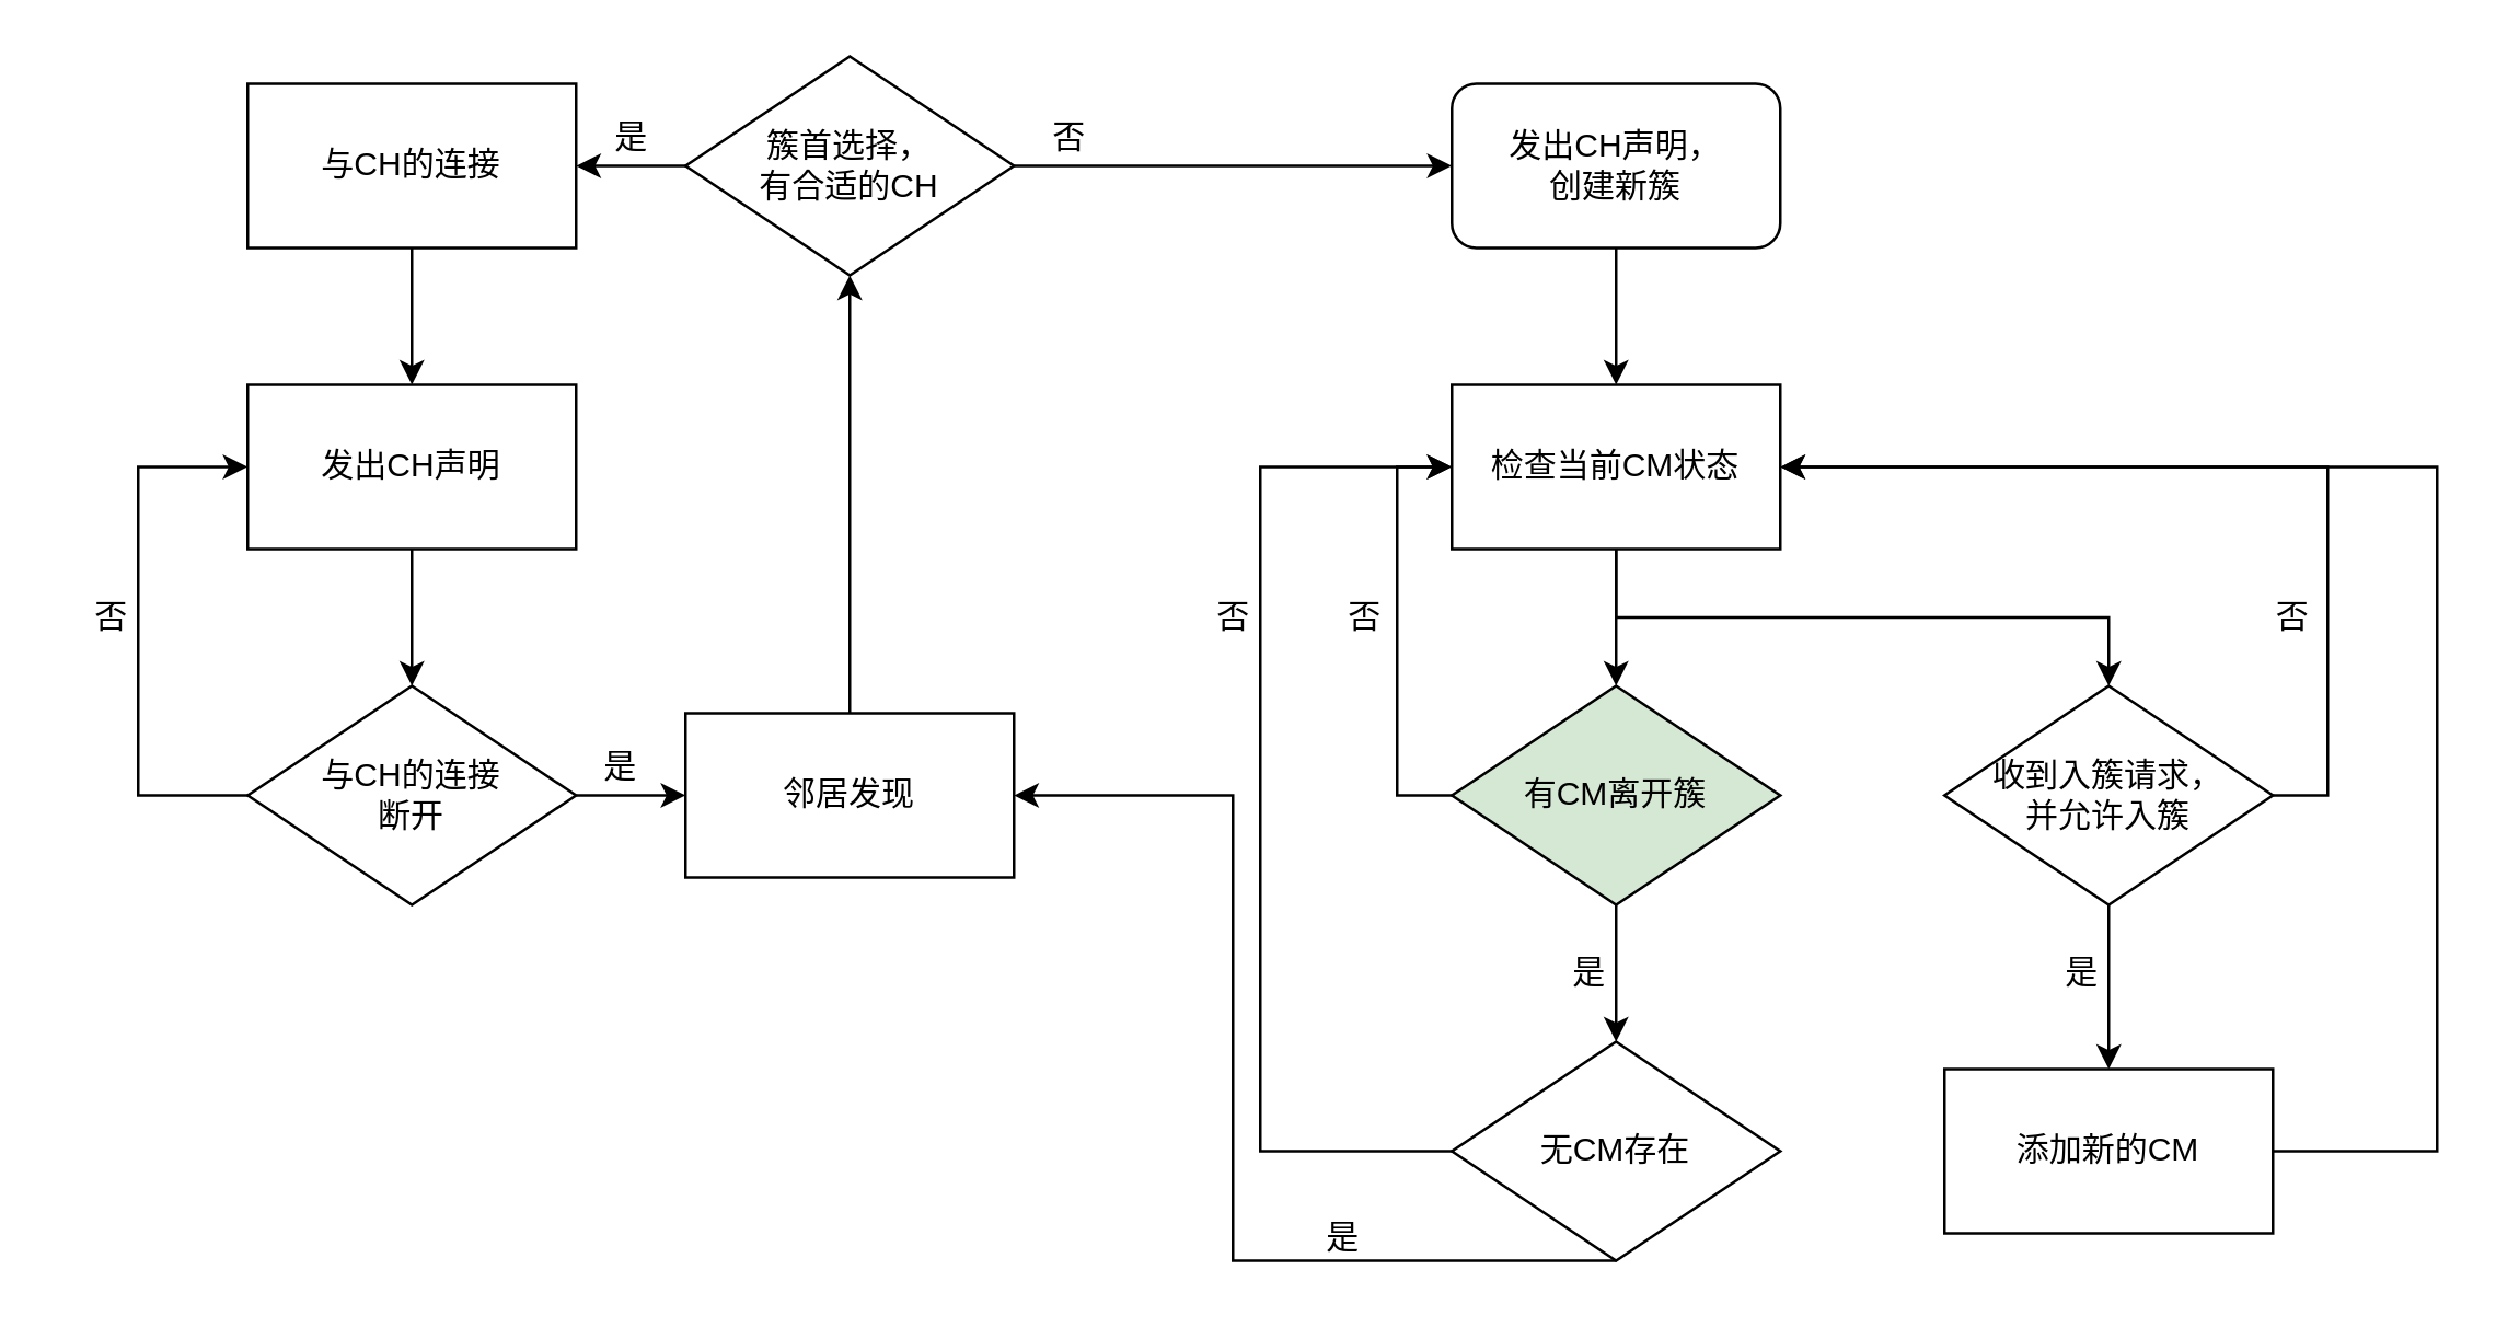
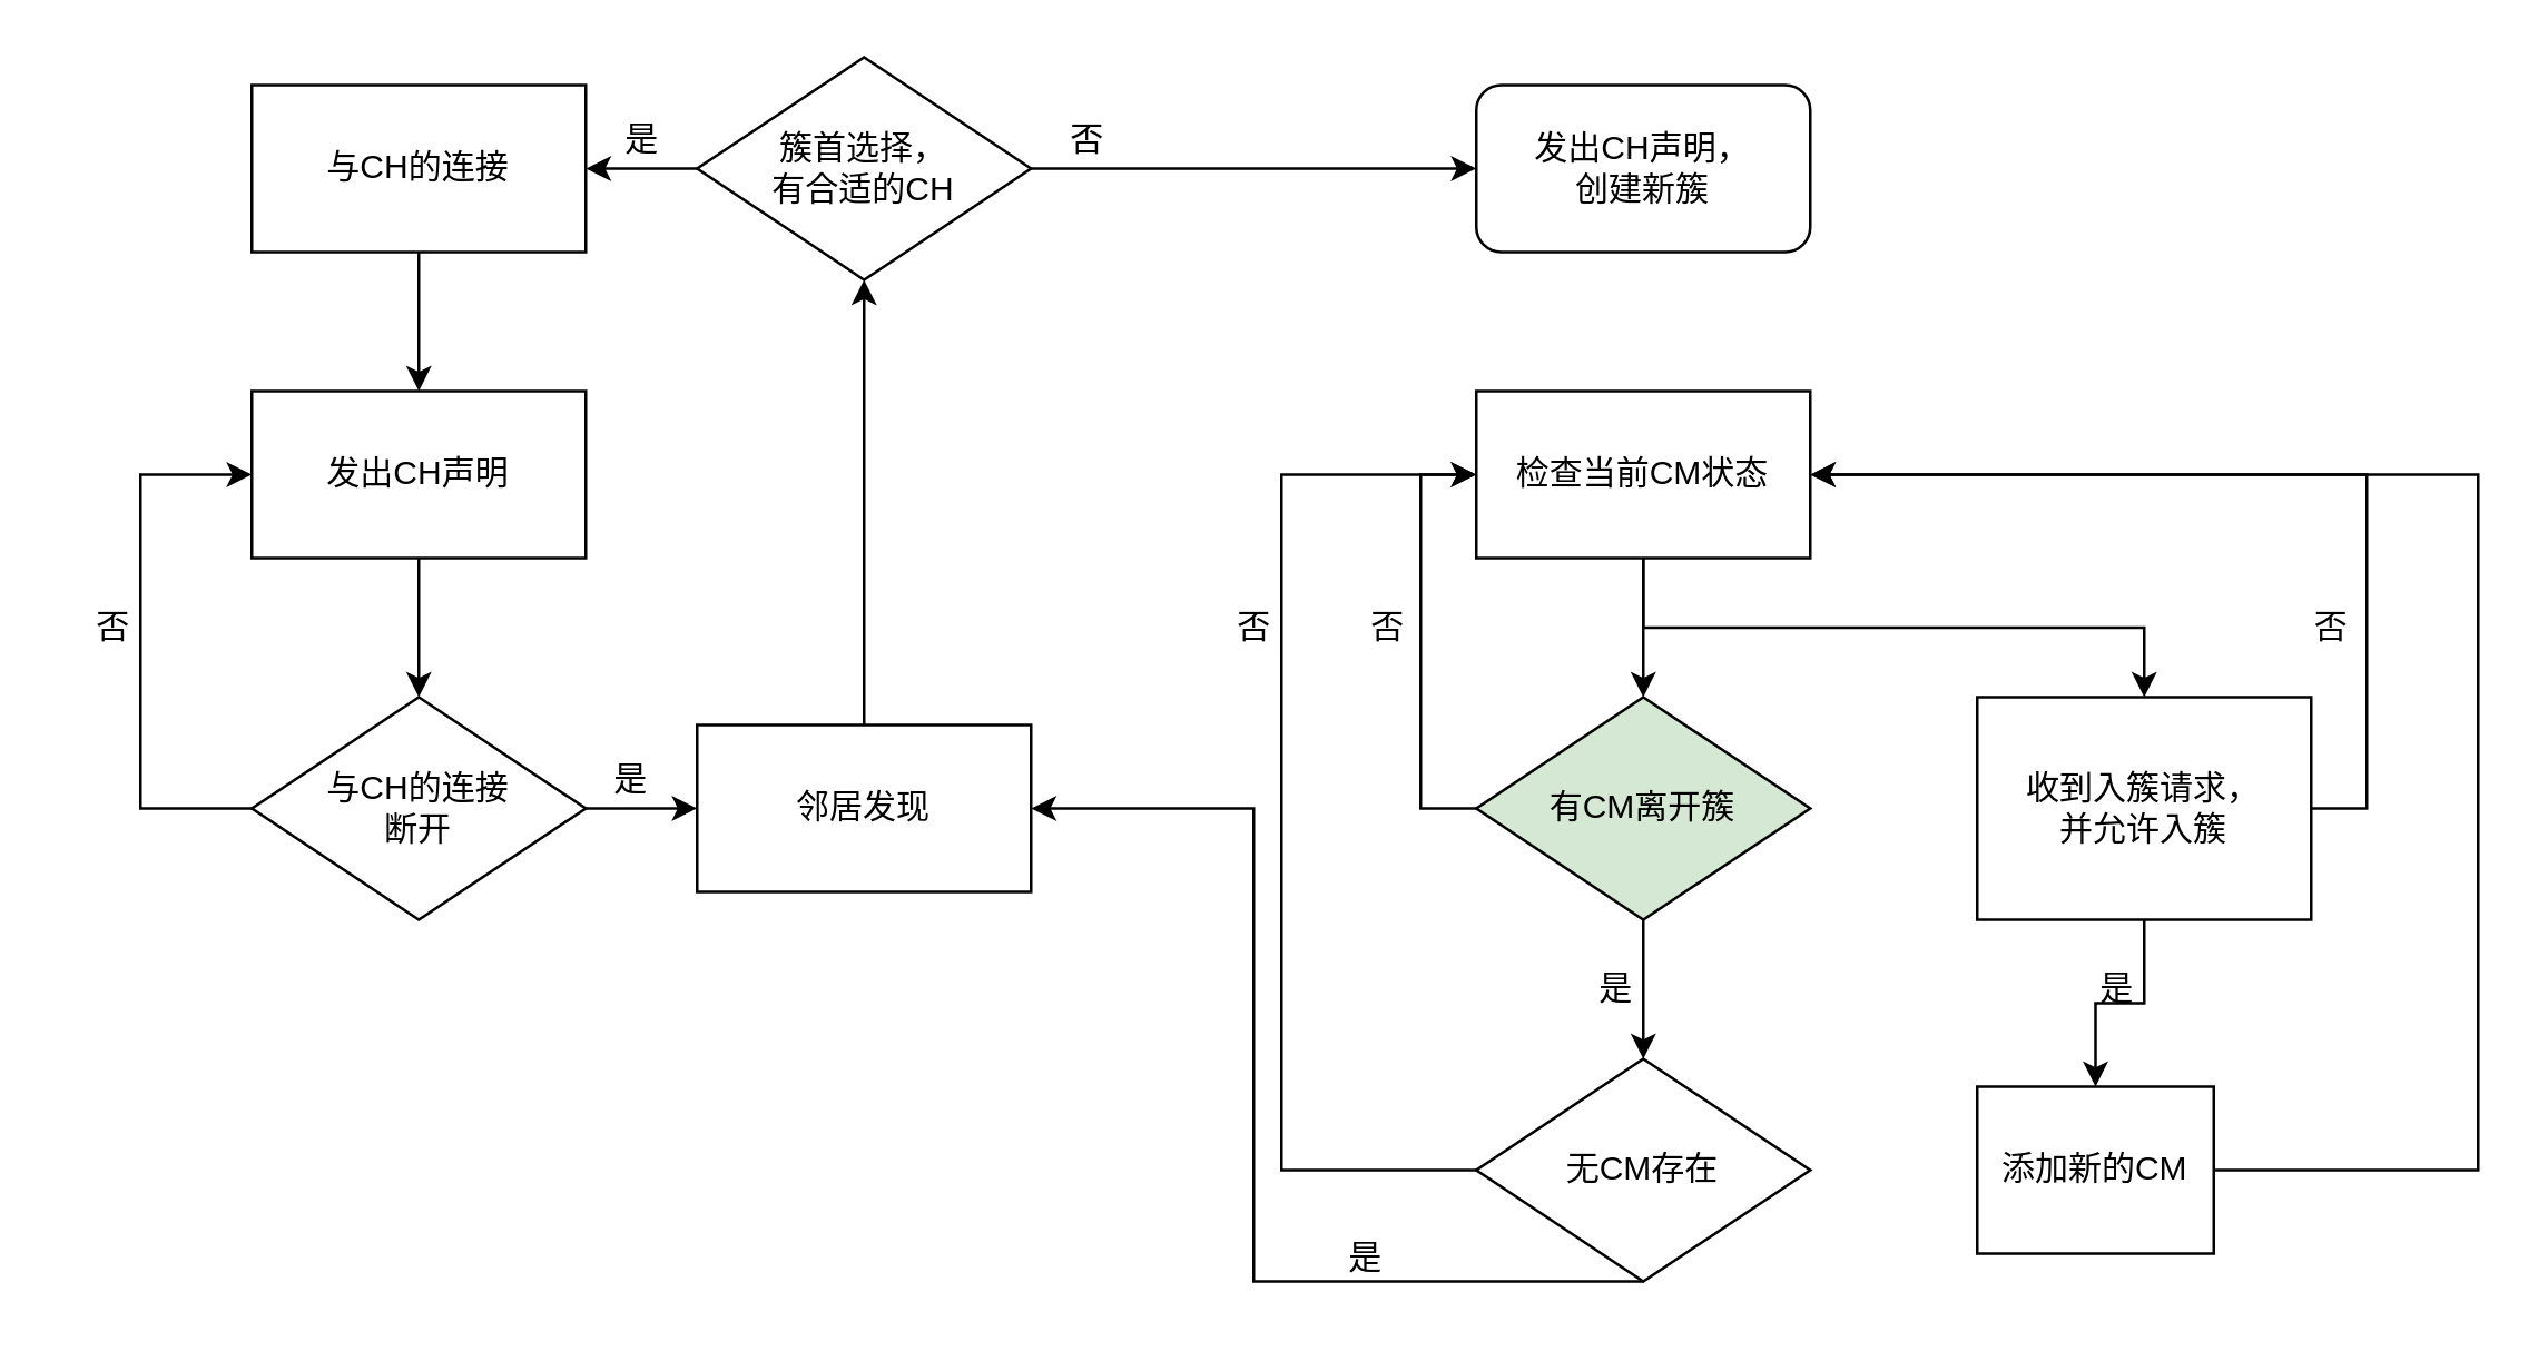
- <mxCell id="9" value="" style="edgeStyle=orthogonalEdgeStyle;rounded=0;orthogonalLoop=1;jettySize=auto;html=1;" edge="1" parent="1" source="10" target="22"><mxGeometry relative="1" as="geometry" /></mxCell>
- <mxCell id="28" value="收到入簇请求，&lt;br&gt;并允许入簇" style="rhombus;whiteSpace=wrap;html=1;" vertex="1" parent="1"><mxGeometry x="710" y="250" width="120" height="80" as="geometry" /></mxCell>
+ <mxCell id="28" value="收到入簇请求，&lt;br&gt;并允许入簇" style="whiteSpace=wrap;html=1;rounded=0;" vertex="1" parent="1"><mxGeometry x="710" y="250" width="120" height="80" as="geometry" /></mxCell>
- <mxCell id="38" value="添加新的CM" style="rounded=0;whiteSpace=wrap;html=1;" vertex="1" parent="1"><mxGeometry x="710" y="390" width="120" height="60" as="geometry" /></mxCell>
+ <mxCell id="38" value="添加新的CM" style="rounded=0;whiteSpace=wrap;html=1;" vertex="1" parent="1"><mxGeometry x="710" y="390" width="85" height="60" as="geometry" /></mxCell>
